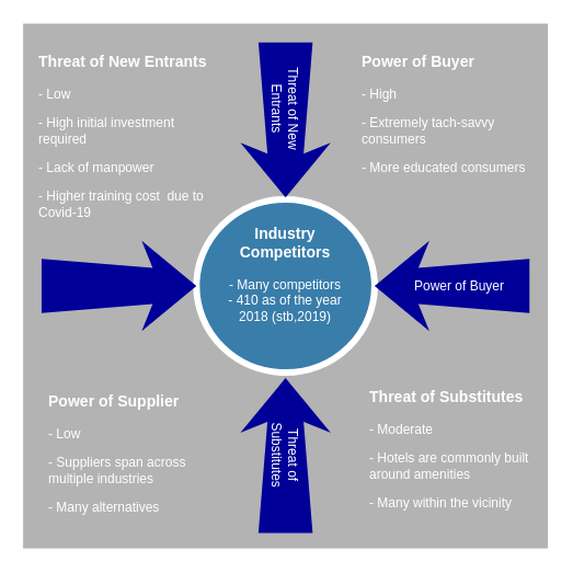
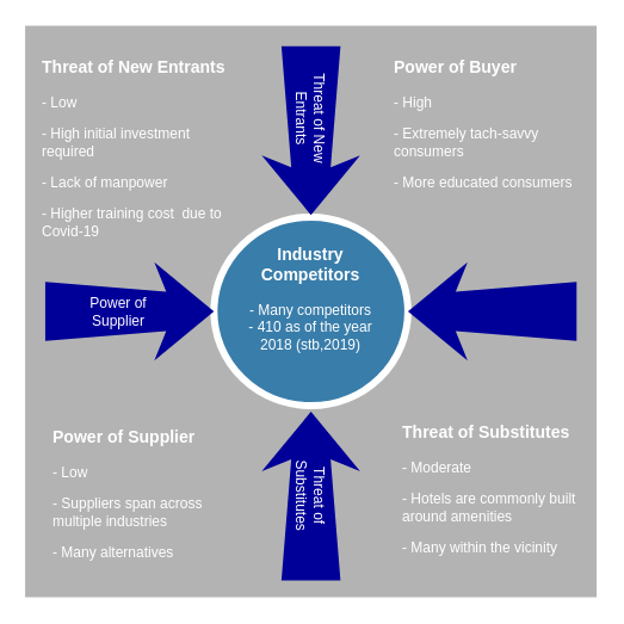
+ <mxCell id="9" value="&lt;font color=&quot;#ffffff&quot;&gt;Power of Supplier&lt;/font&gt;" style="text;html=1;strokeColor=none;fillColor=none;align=center;verticalAlign=middle;whiteSpace=wrap;rounded=0;" vertex="1" parent="1"><mxGeometry x="54" y="245.56" width="90" height="30" as="geometry" /></mxCell>
- <mxCell id="8" value="&lt;font color=&quot;#ffffff&quot;&gt;Power of Buyer&lt;/font&gt;" style="text;html=1;strokeColor=none;fillColor=none;align=center;verticalAlign=middle;whiteSpace=wrap;rounded=0;" vertex="1" parent="1"><mxGeometry x="374" y="245.56" width="90" height="30" as="geometry" /></mxCell>
